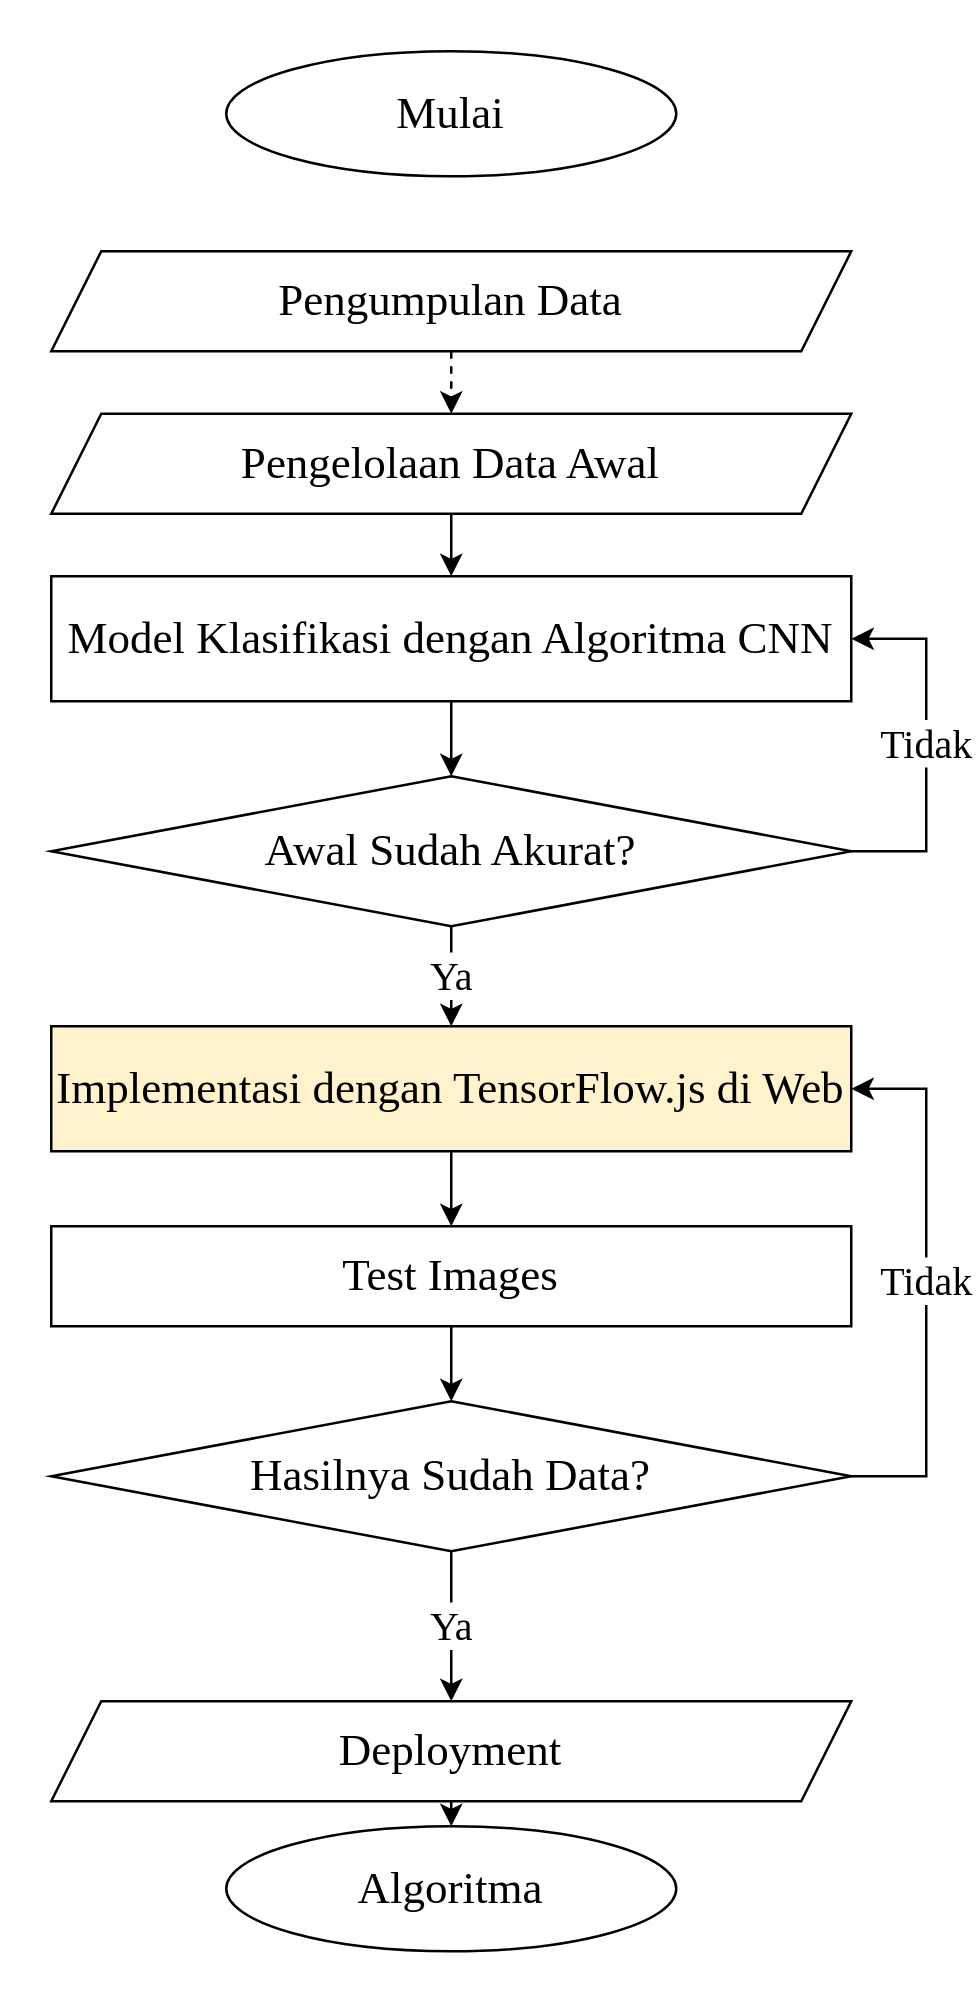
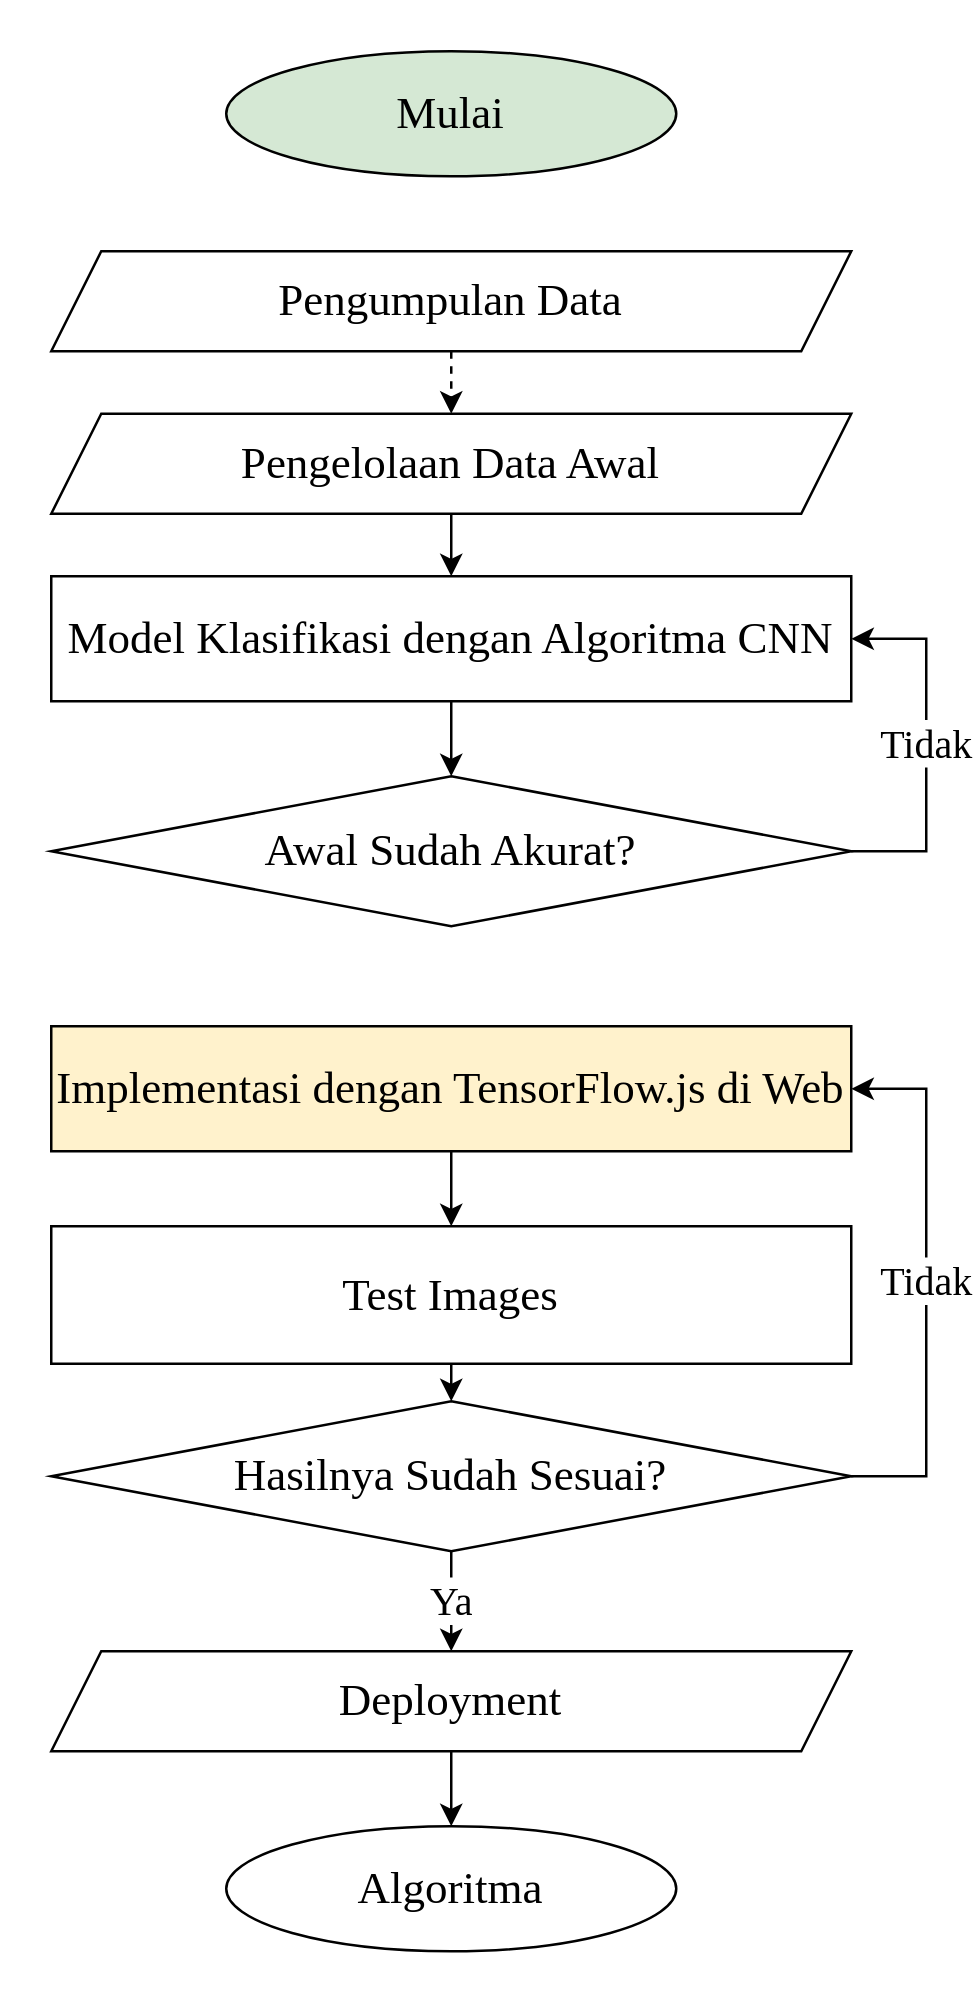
- <mxCell id="2" value="Mulai" style="ellipse;whiteSpace=wrap;html=1;fontSize=18;fontFamily=Times New Roman;" vertex="1" parent="1"><mxGeometry x="90" y="20" width="180" height="50" as="geometry" /></mxCell>
+ <mxCell id="2" value="Mulai" style="ellipse;whiteSpace=wrap;html=1;fontSize=18;fontFamily=Times New Roman;fillColor=#d5e8d4;" vertex="1" parent="1"><mxGeometry x="90" y="20" width="180" height="50" as="geometry" /></mxCell>
- <mxCell id="12" value="Ya" style="edgeStyle=orthogonalEdgeStyle;rounded=0;orthogonalLoop=1;jettySize=auto;html=1;exitX=0.5;exitY=1;exitDx=0;exitDy=0;entryX=0.5;entryY=0;entryDx=0;entryDy=0;fontSize=16;fontFamily=Times New Roman;" edge="1" parent="1" source="13" target="10"><mxGeometry relative="1" as="geometry" /></mxCell>
- <mxCell id="23" value="Test Images" style="rounded=0;whiteSpace=wrap;html=1;fontSize=18;fontFamily=Times New Roman;" vertex="1" parent="1"><mxGeometry x="20" y="490" width="320" height="40" as="geometry" /></mxCell>
+ <mxCell id="23" value="Test Images" style="rounded=0;whiteSpace=wrap;html=1;fontSize=18;fontFamily=Times New Roman;" vertex="1" parent="1"><mxGeometry x="20" y="490" width="320" height="55" as="geometry" /></mxCell>
- <mxCell id="21" value="Hasilnya Sudah Data?" style="rhombus;whiteSpace=wrap;html=1;fontSize=18;fontFamily=Times New Roman;" vertex="1" parent="1"><mxGeometry x="20" y="560" width="320" height="60" as="geometry" /></mxCell>
+ <mxCell id="21" value="Hasilnya Sudah Sesuai?" style="rhombus;whiteSpace=wrap;html=1;fontSize=18;fontFamily=Times New Roman;" vertex="1" parent="1"><mxGeometry x="20" y="560" width="320" height="60" as="geometry" /></mxCell>
- <mxCell id="18" value="Deployment" style="shape=parallelogram;perimeter=parallelogramPerimeter;whiteSpace=wrap;html=1;fixedSize=1;fontSize=18;fontFamily=Times New Roman;" vertex="1" parent="1"><mxGeometry x="20" y="680" width="320" height="40" as="geometry" /></mxCell>
+ <mxCell id="18" value="Deployment" style="shape=parallelogram;perimeter=parallelogramPerimeter;whiteSpace=wrap;html=1;fixedSize=1;fontSize=18;fontFamily=Times New Roman;" vertex="1" parent="1"><mxGeometry x="20" y="660" width="320" height="40" as="geometry" /></mxCell>
